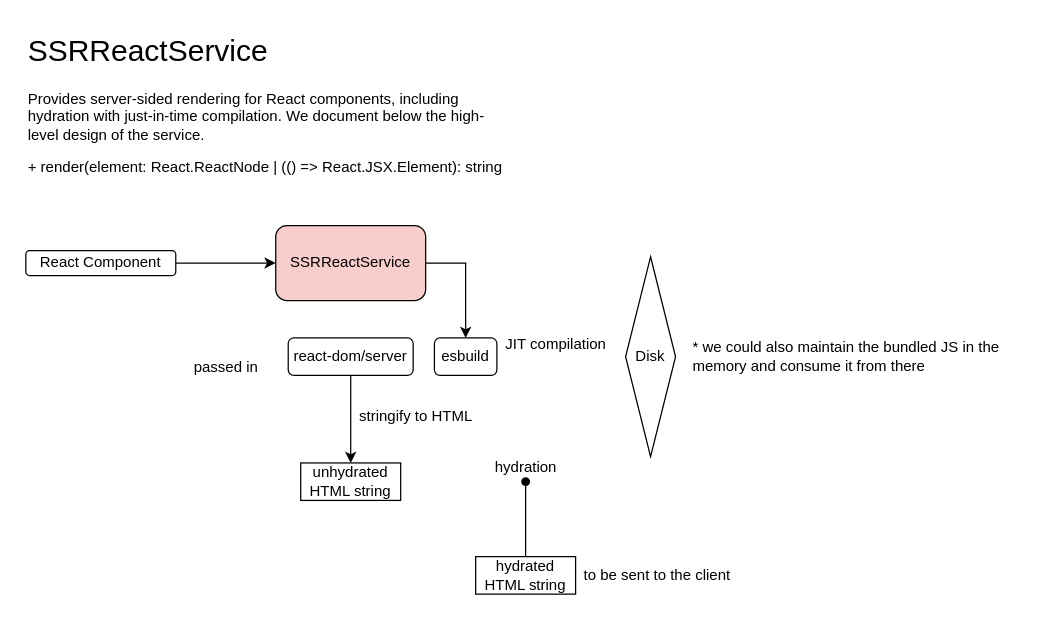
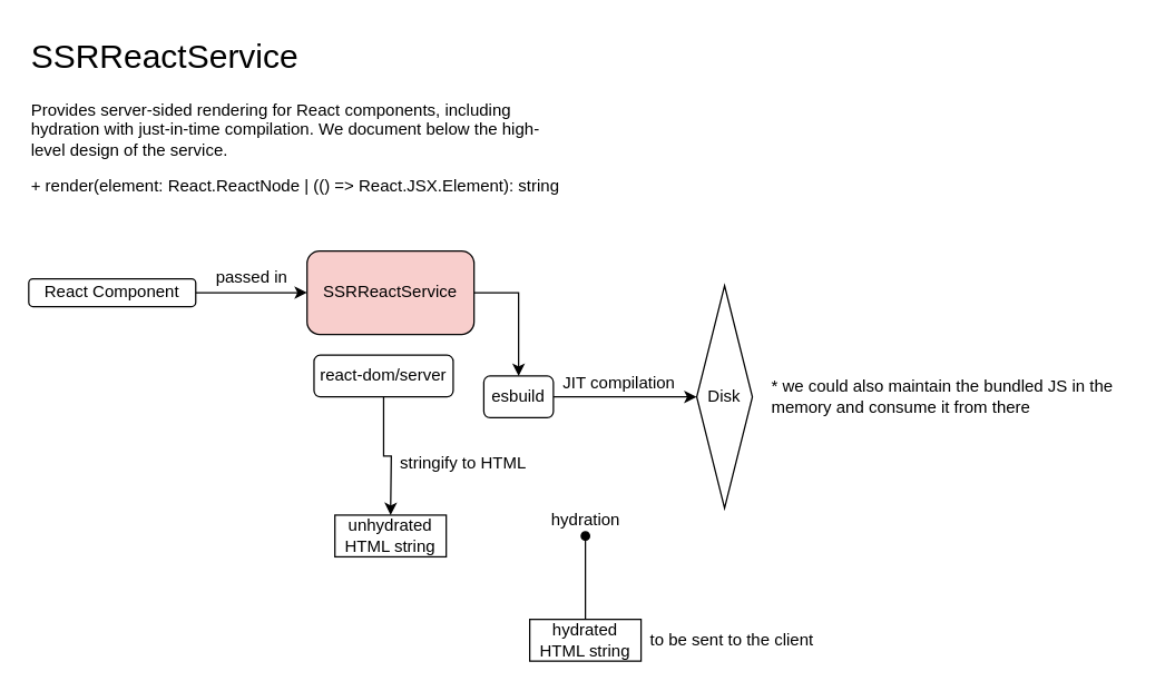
- <mxCell id="10" value="react-dom/server" style="rounded=1;whiteSpace=wrap;html=1;" parent="1" vertex="1"><mxGeometry x="230" y="270" width="100" height="30" as="geometry" /></mxCell>
+ <mxCell id="10" value="react-dom/server" style="rounded=1;whiteSpace=wrap;html=1;" parent="1" vertex="1"><mxGeometry x="225" y="255" width="100" height="30" as="geometry" /></mxCell>
+ <mxCell id="6" style="edgeStyle=orthogonalEdgeStyle;rounded=0;orthogonalLoop=1;jettySize=auto;html=1;entryX=0;entryY=0.5;entryDx=0;entryDy=0;" parent="1" source="7" target="5" edge="1"><mxGeometry relative="1" as="geometry" /></mxCell>
- <mxCell id="14" value="passed in" style="text;html=1;align=center;verticalAlign=middle;resizable=0;points=[];autosize=1;strokeColor=none;fillColor=none;" parent="1" vertex="1"><mxGeometry x="145" y="279" width="70" height="30" as="geometry" /></mxCell>
+ <mxCell id="14" value="passed in" style="text;html=1;align=center;verticalAlign=middle;resizable=0;points=[];autosize=1;strokeColor=none;fillColor=none;" parent="1" vertex="1"><mxGeometry x="145" y="184" width="70" height="30" as="geometry" /></mxCell>
